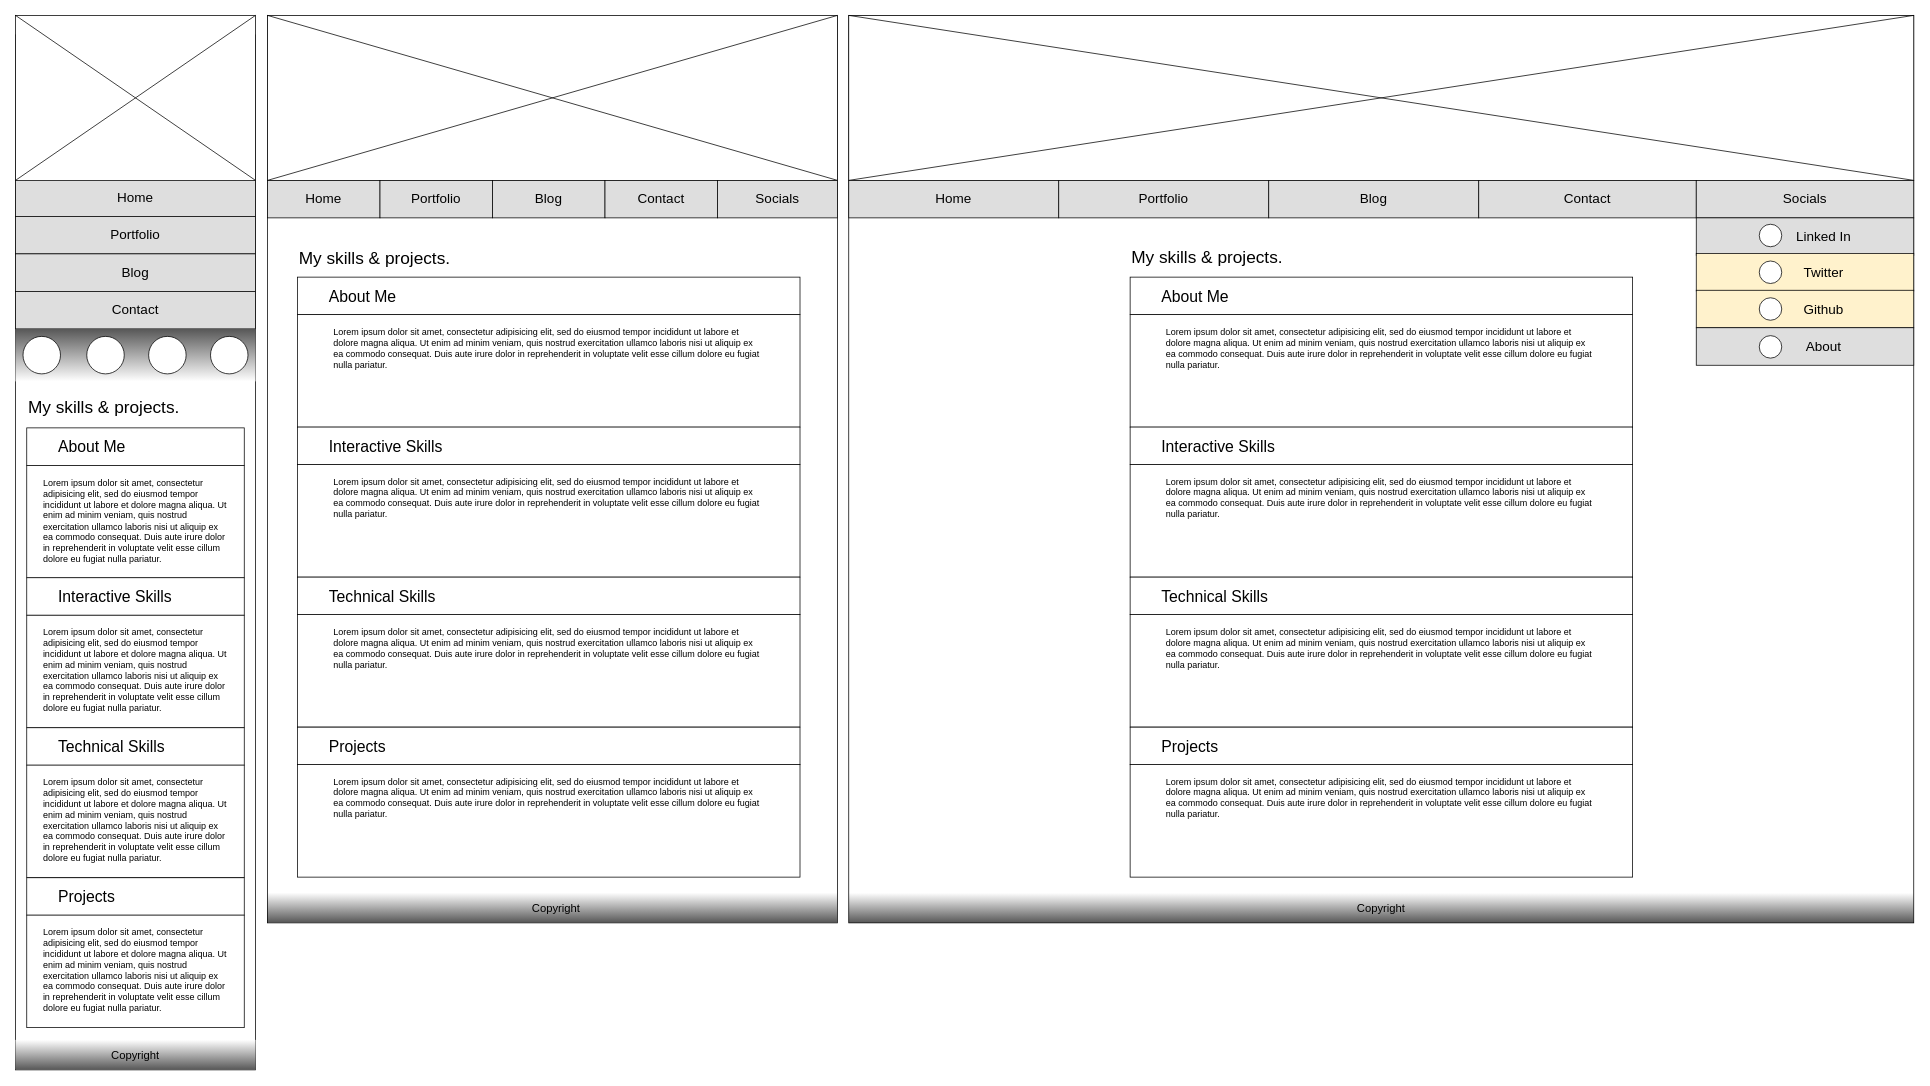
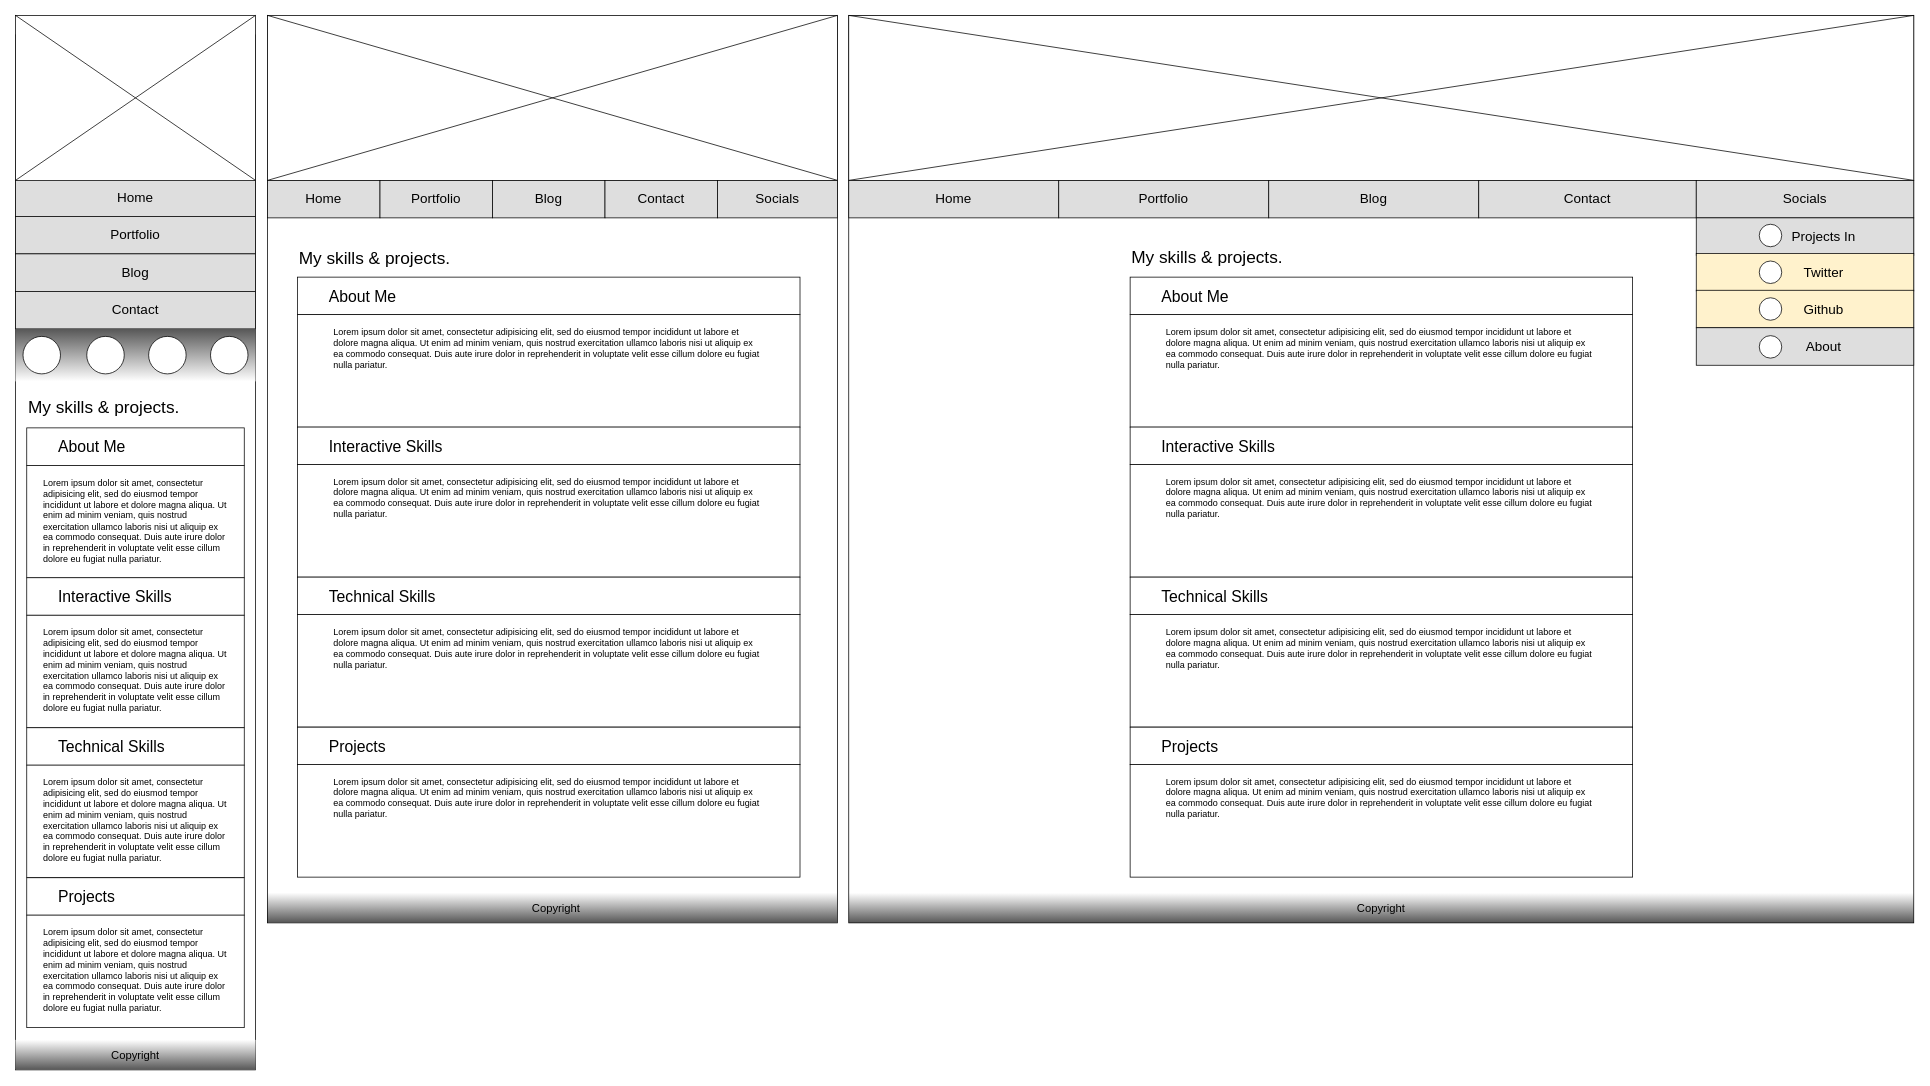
- <mxCell id="65" value="Linked In" style="rounded=0;whiteSpace=wrap;html=1;fillColor=#DEDEDE;shadow=0;glass=0;fontSize=18;spacingLeft=50;" parent="59" vertex="1"><mxGeometry x="1130" y="50" width="290" height="50" as="geometry" /></mxCell>
+ <mxCell id="65" value="Projects In" style="rounded=0;whiteSpace=wrap;html=1;fillColor=#DEDEDE;shadow=0;glass=0;fontSize=18;spacingLeft=50;" parent="59" vertex="1"><mxGeometry x="1130" y="50" width="290" height="50" as="geometry" /></mxCell>
